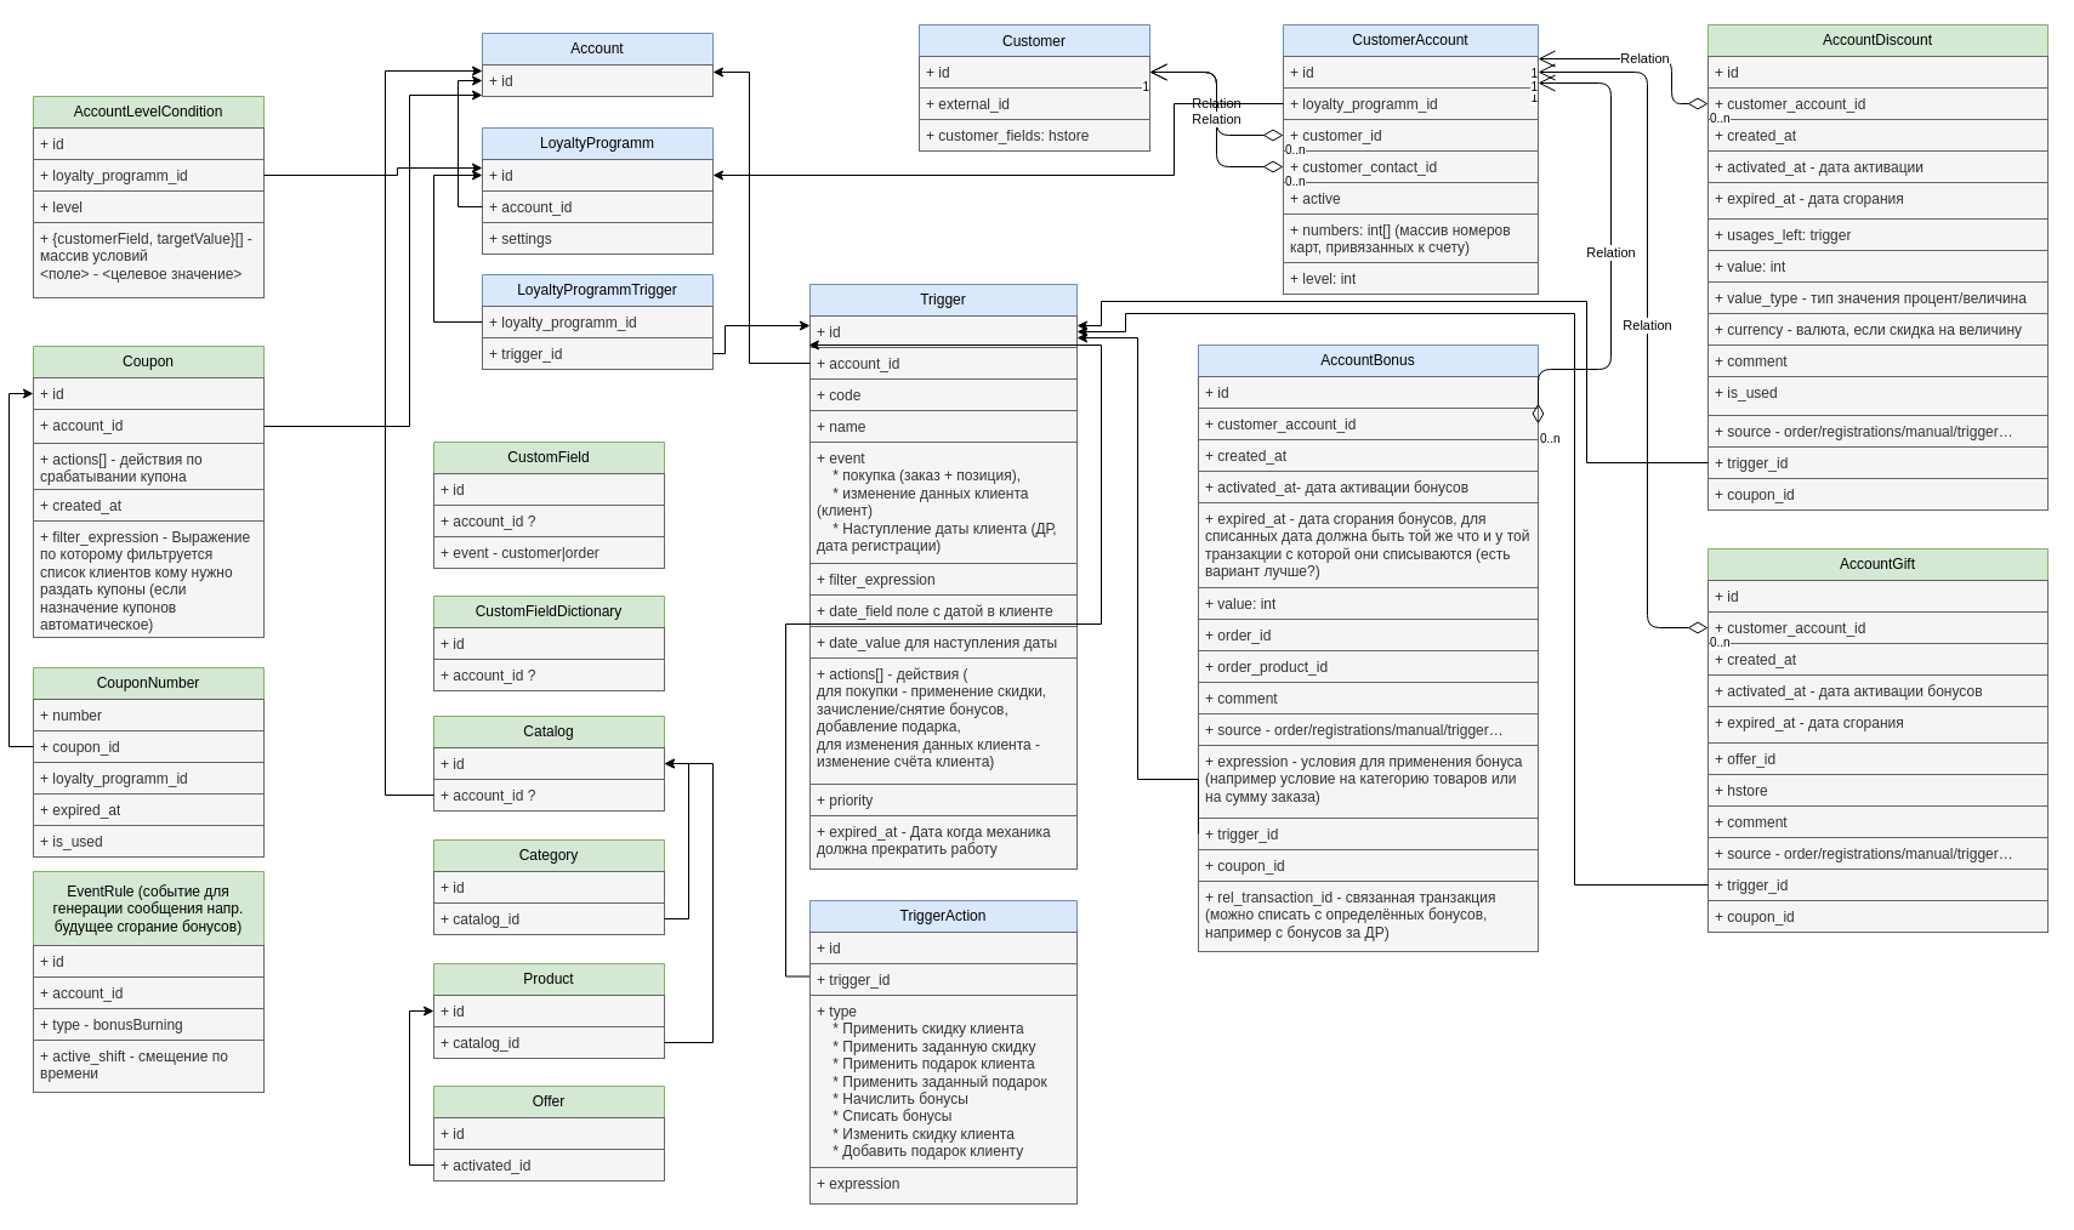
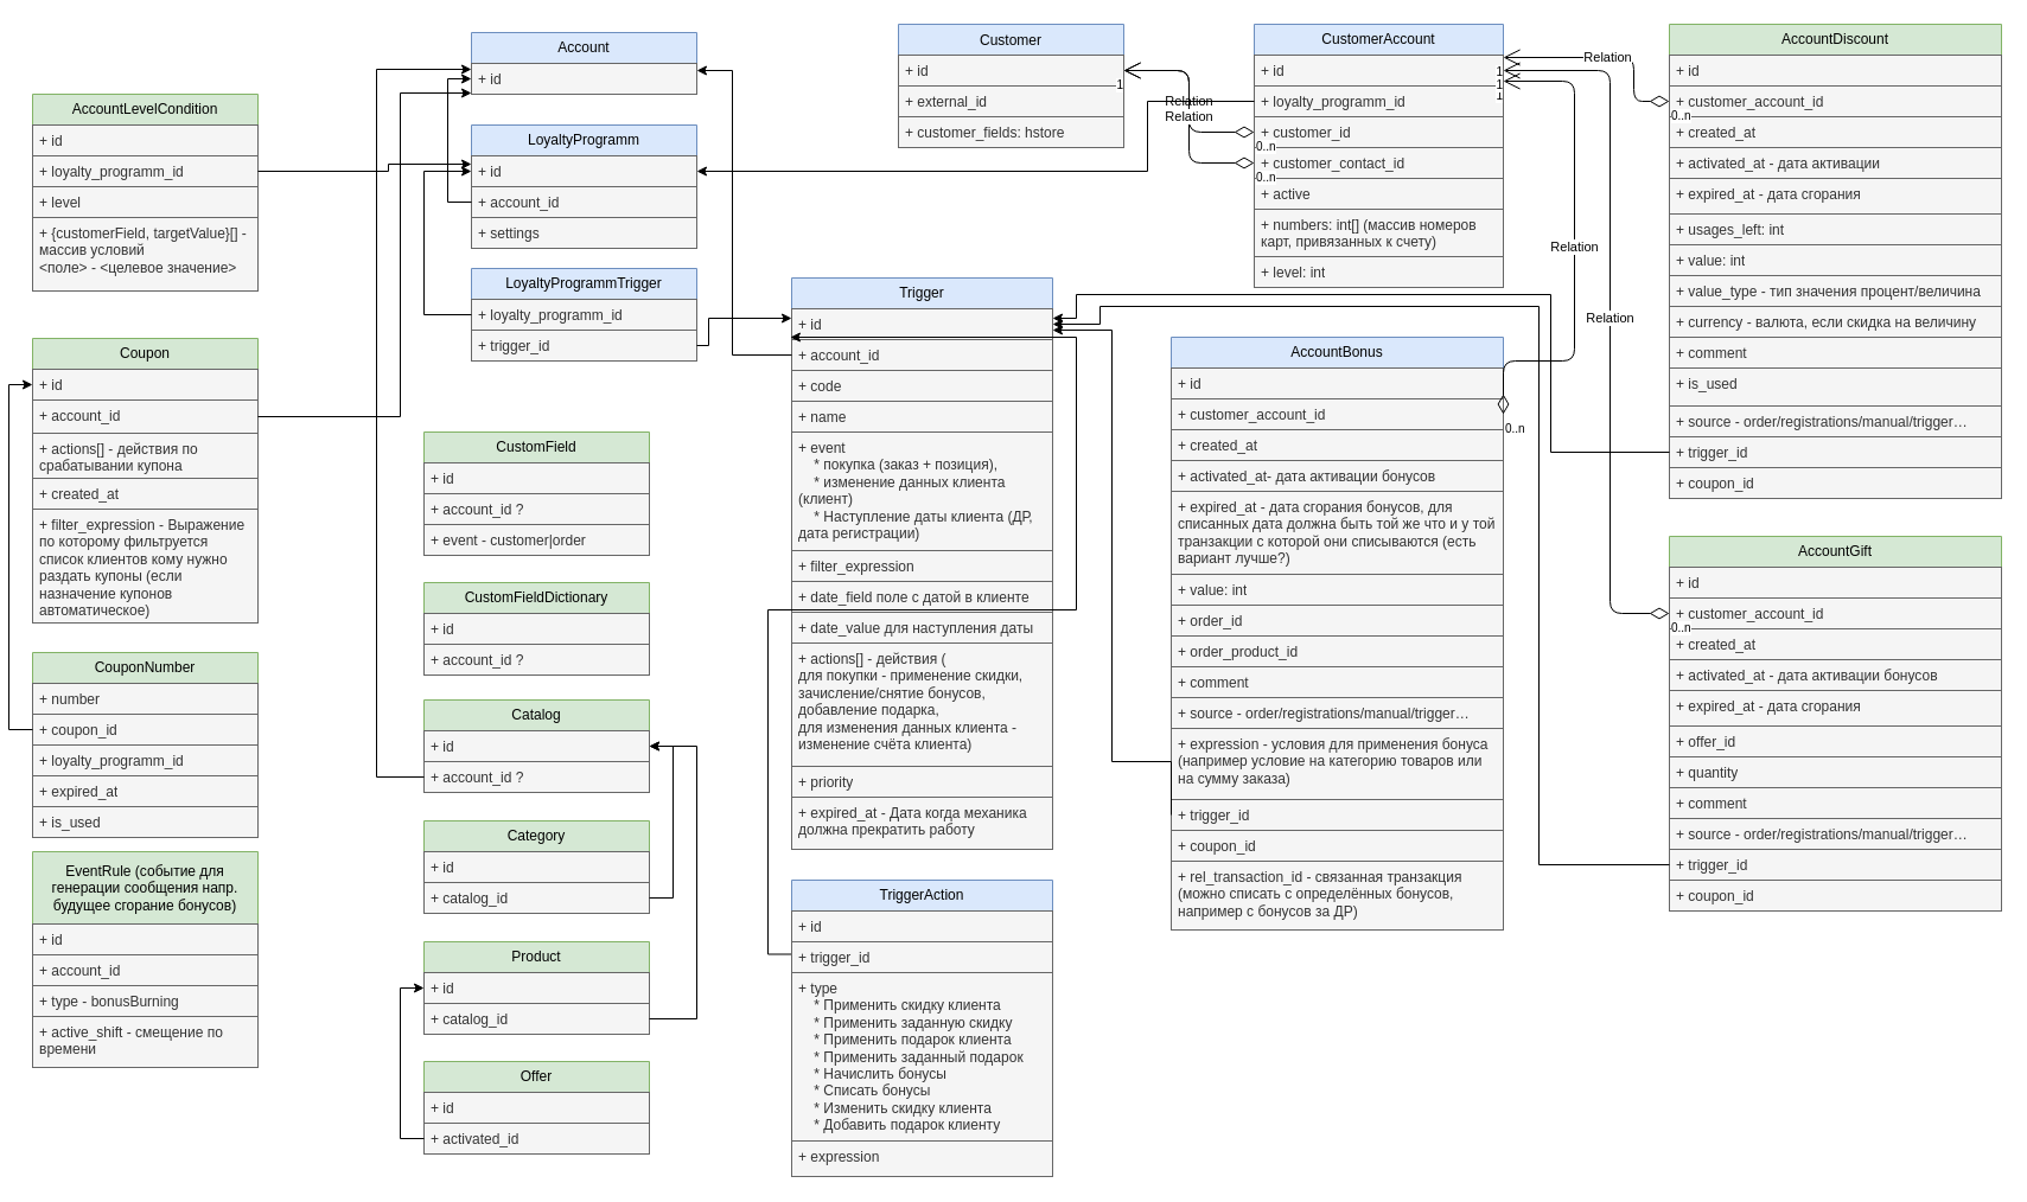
- <mxCell id="46" value="+ usages_left: trigger" style="text;strokeColor=#666666;fillColor=#f5f5f5;align=left;verticalAlign=top;spacingLeft=4;spacingRight=4;overflow=hidden;rotatable=0;points=[[0,0.5],[1,0.5]];portConstraint=eastwest;fontColor=#333333;whiteSpace=wrap;" vertex="1" parent="40"><mxGeometry y="160" width="280" height="26" as="geometry" /></mxCell>
+ <mxCell id="46" value="+ usages_left: int" style="text;strokeColor=#666666;fillColor=#f5f5f5;align=left;verticalAlign=top;spacingLeft=4;spacingRight=4;overflow=hidden;rotatable=0;points=[[0,0.5],[1,0.5]];portConstraint=eastwest;fontColor=#333333;whiteSpace=wrap;" vertex="1" parent="40"><mxGeometry y="160" width="280" height="26" as="geometry" /></mxCell>
- <mxCell id="62" value="+ hstore" style="text;strokeColor=#666666;fillColor=#f5f5f5;align=left;verticalAlign=top;spacingLeft=4;spacingRight=4;overflow=hidden;rotatable=0;points=[[0,0.5],[1,0.5]];portConstraint=eastwest;fontColor=#333333;whiteSpace=wrap;" vertex="1" parent="55"><mxGeometry y="186" width="280" height="26" as="geometry" /></mxCell>
+ <mxCell id="62" value="+ quantity" style="text;strokeColor=#666666;fillColor=#f5f5f5;align=left;verticalAlign=top;spacingLeft=4;spacingRight=4;overflow=hidden;rotatable=0;points=[[0,0.5],[1,0.5]];portConstraint=eastwest;fontColor=#333333;whiteSpace=wrap;" vertex="1" parent="55"><mxGeometry y="186" width="280" height="26" as="geometry" /></mxCell>
